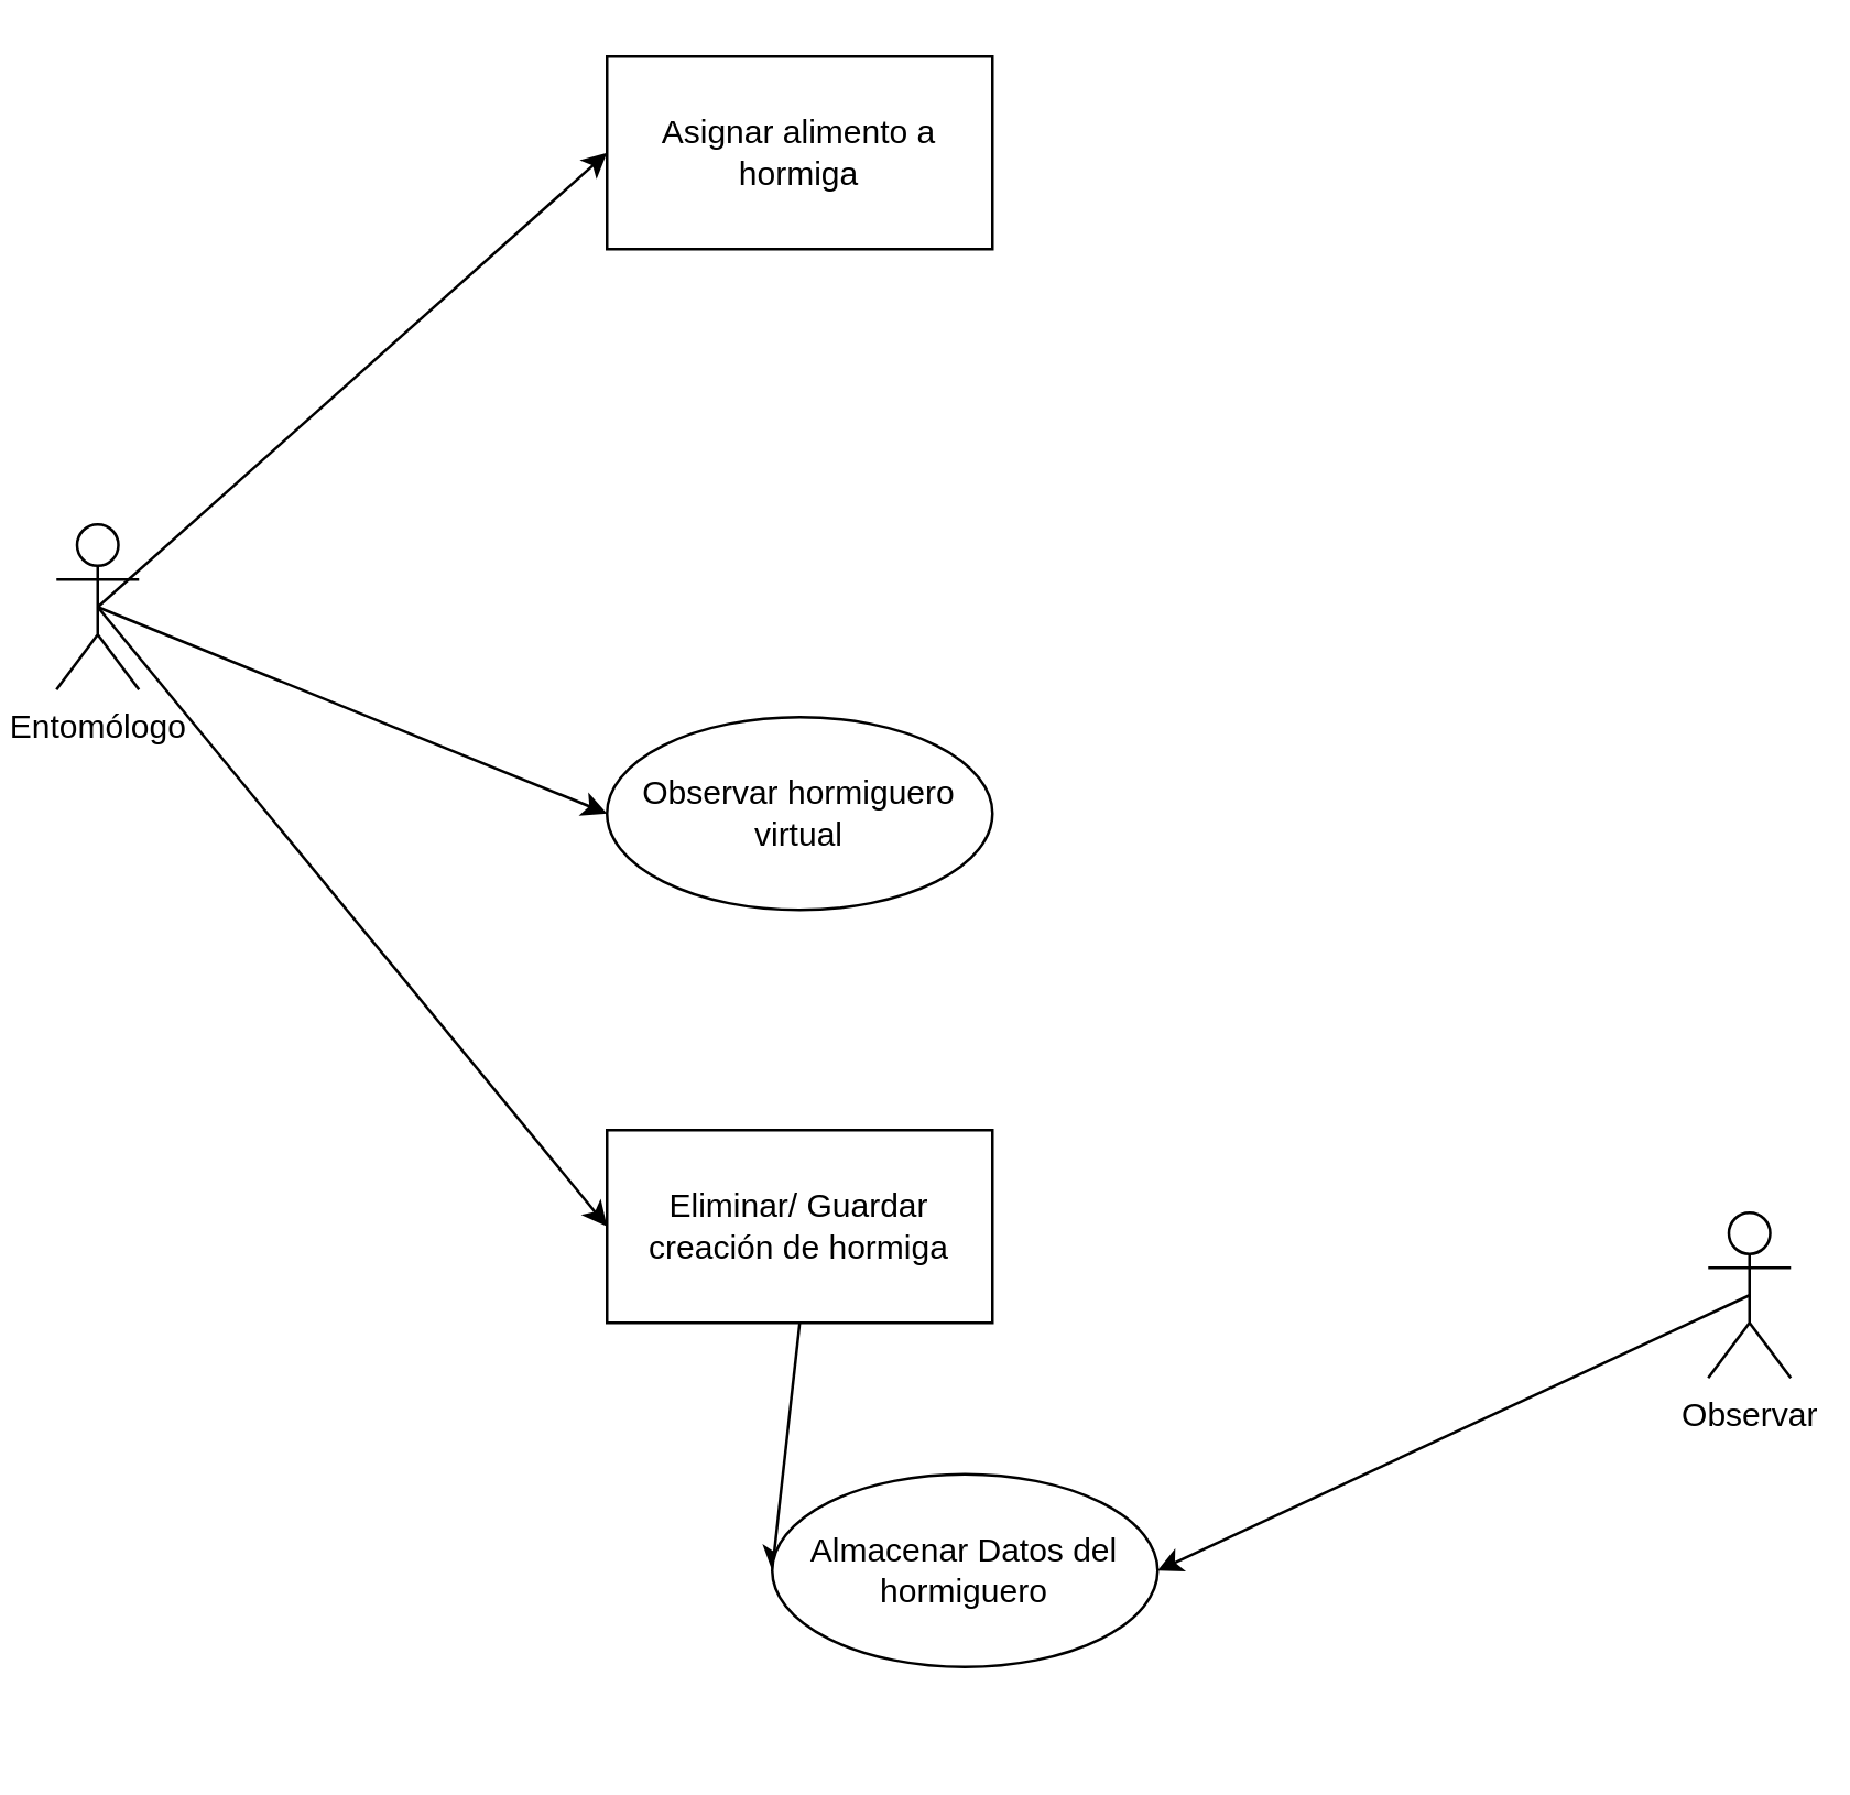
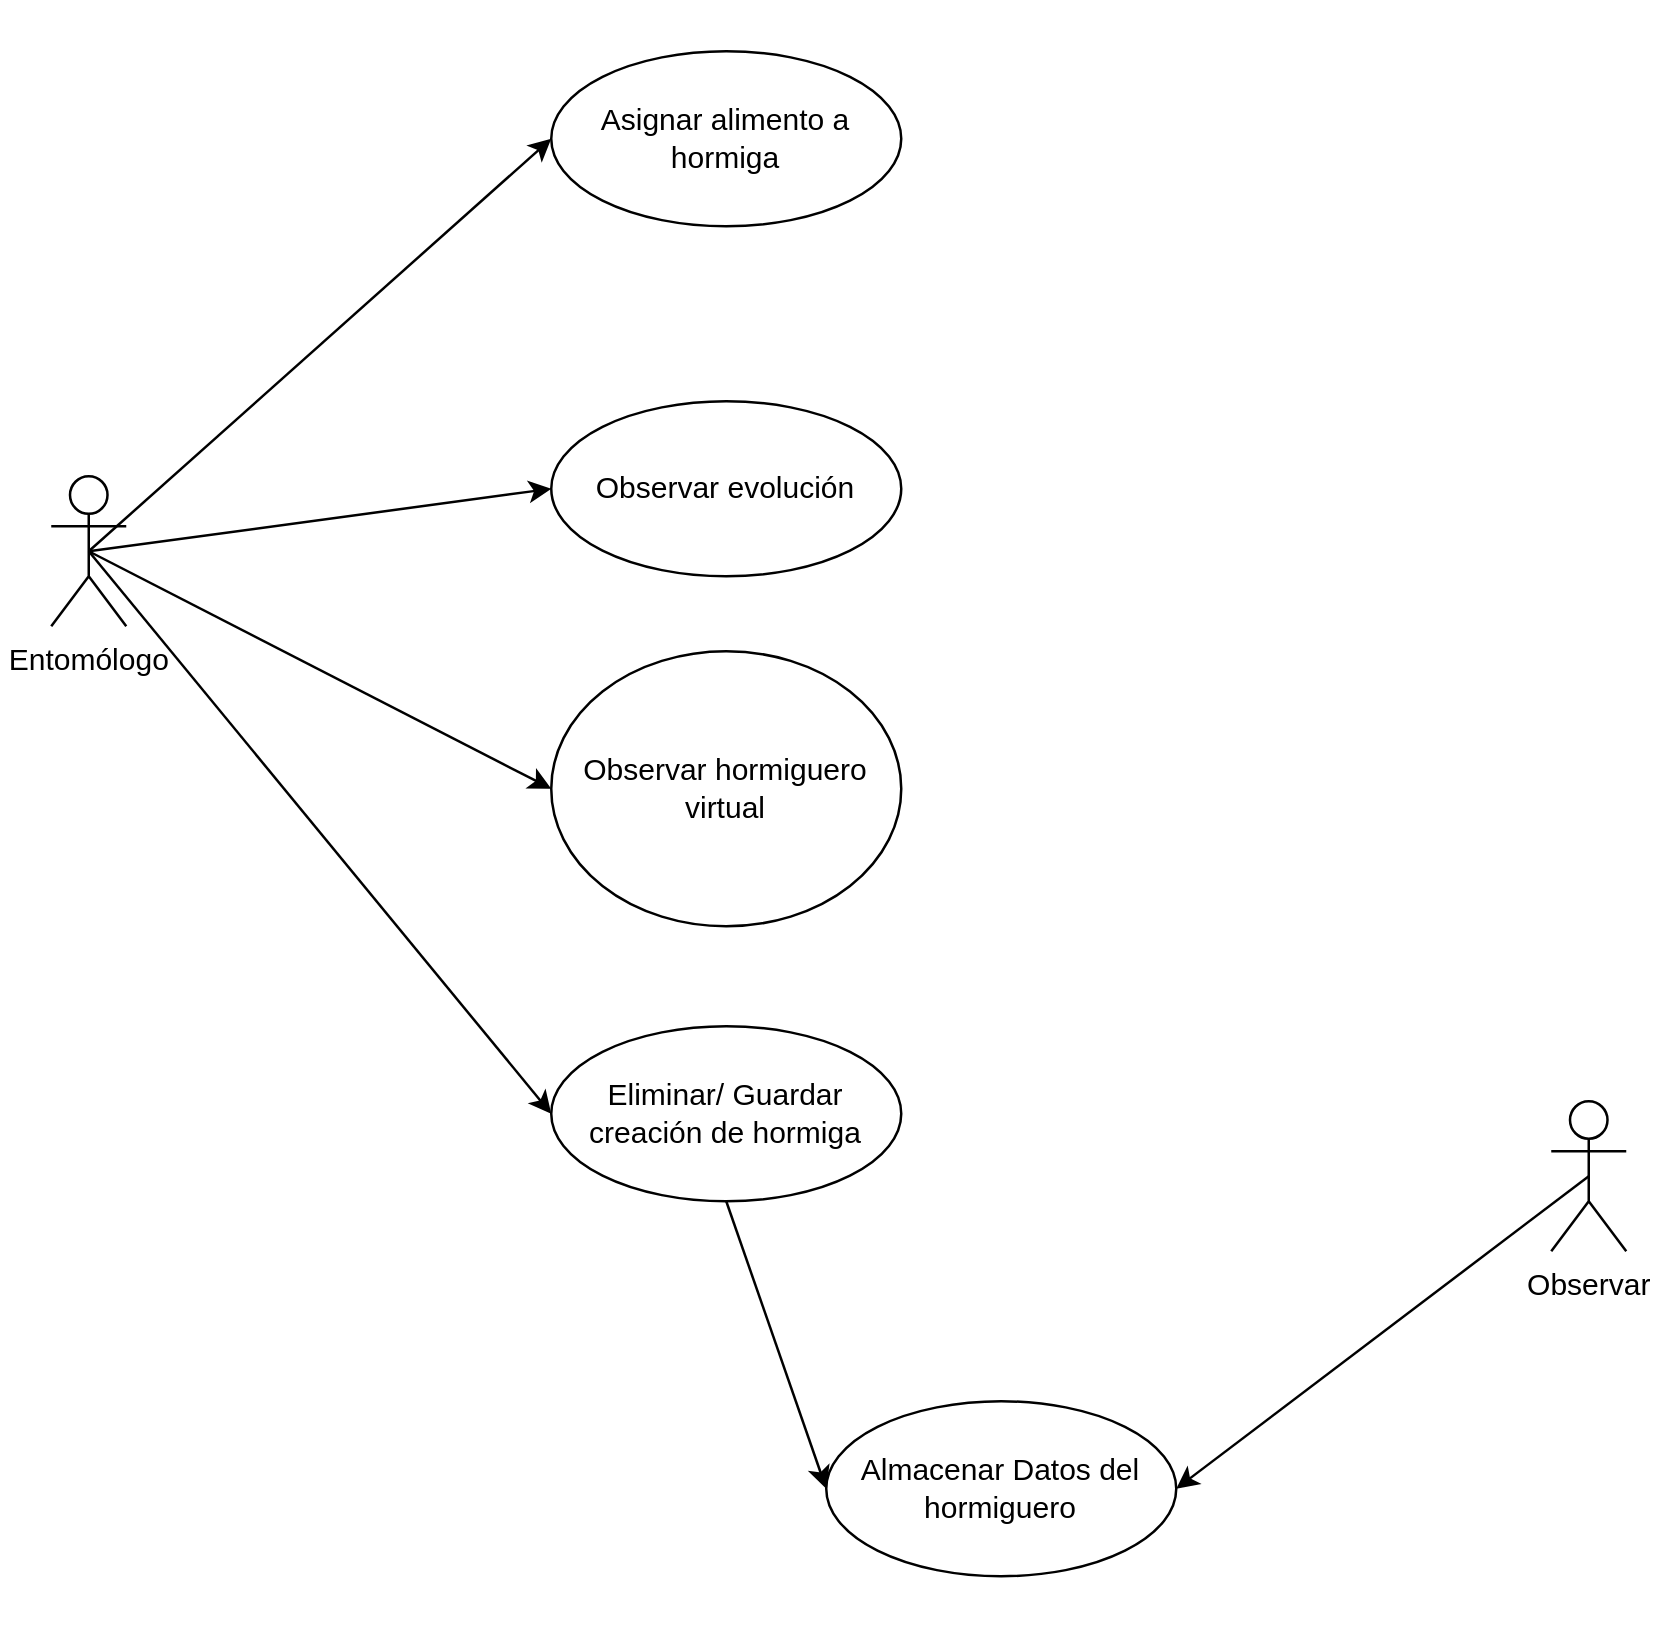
- <mxCell id="7" value="Asignar alimento a hormiga" style="whiteSpace=wrap;html=1;rounded=0;" parent="1" vertex="1"><mxGeometry x="220" y="20" width="140" height="70" as="geometry" /></mxCell>
+ <mxCell id="7" value="Asignar alimento a hormiga" style="ellipse;whiteSpace=wrap;html=1;" parent="1" vertex="1"><mxGeometry x="220" y="20" width="140" height="70" as="geometry" /></mxCell>
+ <mxCell id="8" value="Observar evolución" style="ellipse;whiteSpace=wrap;html=1;" parent="1" vertex="1"><mxGeometry x="220" y="160" width="140" height="70" as="geometry" /></mxCell>
+ <mxCell id="3" style="edgeStyle=none;html=1;exitX=0.5;exitY=0.5;exitDx=0;exitDy=0;exitPerimeter=0;entryX=0;entryY=0.5;entryDx=0;entryDy=0;" parent="1" source="6" target="8" edge="1"><mxGeometry relative="1" as="geometry" /></mxCell>
- <mxCell id="9" value="Observar hormiguero virtual" style="ellipse;whiteSpace=wrap;html=1;" parent="1" vertex="1"><mxGeometry x="220" y="260" width="140" height="70" as="geometry" /></mxCell>
+ <mxCell id="9" value="Observar hormiguero virtual" style="ellipse;whiteSpace=wrap;html=1;" parent="1" vertex="1"><mxGeometry x="220" y="260" width="140" height="110" as="geometry" /></mxCell>
- <mxCell id="11" value="Eliminar/ Guardar creación de hormiga" style="whiteSpace=wrap;html=1;rounded=0;" parent="1" vertex="1"><mxGeometry x="220" y="410" width="140" height="70" as="geometry" /></mxCell>
+ <mxCell id="11" value="Eliminar/ Guardar creación de hormiga" style="ellipse;whiteSpace=wrap;html=1;" parent="1" vertex="1"><mxGeometry x="220" y="410" width="140" height="70" as="geometry" /></mxCell>
- <mxCell id="14" value="Almacenar Datos del hormiguero" style="ellipse;whiteSpace=wrap;html=1;" parent="1" vertex="1"><mxGeometry x="280" y="535" width="140" height="70" as="geometry" /></mxCell>
+ <mxCell id="14" value="Almacenar Datos del hormiguero" style="ellipse;whiteSpace=wrap;html=1;" parent="1" vertex="1"><mxGeometry x="330" y="560" width="140" height="70" as="geometry" /></mxCell>
